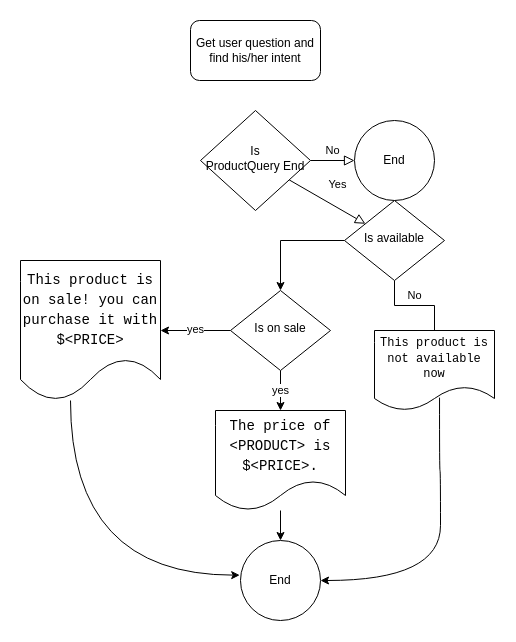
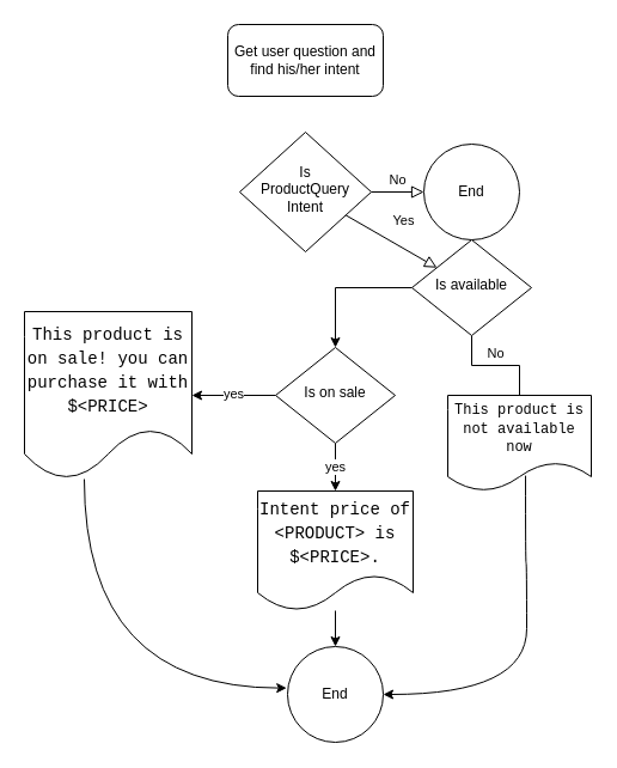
- <mxCell id="5" value="Is &lt;br&gt;ProductQuery End" style="rhombus;whiteSpace=wrap;html=1;shadow=0;fontFamily=Helvetica;fontSize=12;align=center;strokeWidth=1;spacing=6;spacingTop=-4;" parent="1" vertex="1"><mxGeometry x="200" y="110" width="110" height="100" as="geometry" /></mxCell>
+ <mxCell id="5" value="Is &lt;br&gt;ProductQuery Intent" style="rhombus;whiteSpace=wrap;html=1;shadow=0;fontFamily=Helvetica;fontSize=12;align=center;strokeWidth=1;spacing=6;spacingTop=-4;" parent="1" vertex="1"><mxGeometry x="200" y="110" width="110" height="100" as="geometry" /></mxCell>
- <mxCell id="12" value="&lt;div style=&quot;background-color: rgb(255, 255, 255); font-size: 14px; line-height: 19px;&quot;&gt;&lt;font face=&quot;Courier New&quot;&gt;The price of &amp;lt;PRODUCT&amp;gt; is $&amp;lt;PRICE&amp;gt;.&lt;/font&gt;&lt;/div&gt;" style="shape=document;whiteSpace=wrap;html=1;boundedLbl=1;" vertex="1" parent="1"><mxGeometry x="215" y="410" width="130" height="100" as="geometry" /></mxCell>
+ <mxCell id="12" value="&lt;div style=&quot;background-color: rgb(255, 255, 255); font-size: 14px; line-height: 19px;&quot;&gt;&lt;font face=&quot;Courier New&quot;&gt;Intent price of &amp;lt;PRODUCT&amp;gt; is $&amp;lt;PRICE&amp;gt;.&lt;/font&gt;&lt;/div&gt;" style="shape=document;whiteSpace=wrap;html=1;boundedLbl=1;" vertex="1" parent="1"><mxGeometry x="215" y="410" width="130" height="100" as="geometry" /></mxCell>
